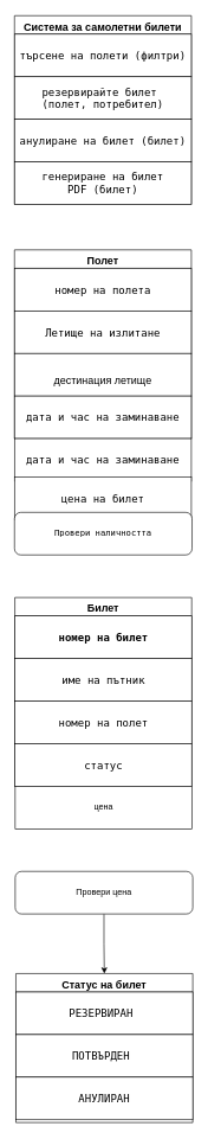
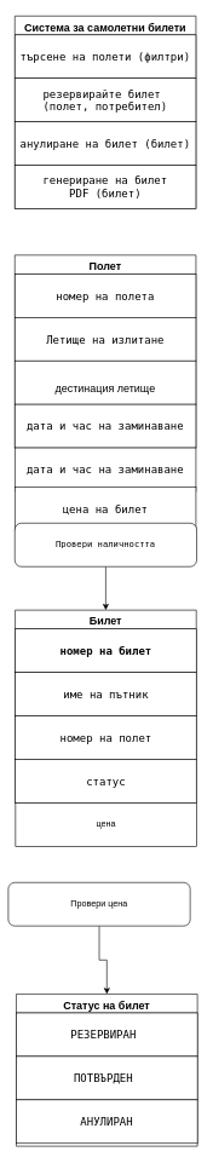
+ <mxCell id="16" style="edgeStyle=orthogonalEdgeStyle;rounded=0;orthogonalLoop=1;jettySize=auto;html=1;entryX=0.5;entryY=0;entryDx=0;entryDy=0;" parent="1" source="17" target="18" edge="1"><mxGeometry relative="1" as="geometry" /></mxCell>
- <mxCell id="26" value="Провери цена" style="rounded=1;whiteSpace=wrap;html=1;" parent="1" vertex="1"><mxGeometry x="21" y="1226" width="251" height="60" as="geometry" /></mxCell>
+ <mxCell id="26" value="Провери цена" style="rounded=1;whiteSpace=wrap;html=1;" parent="1" vertex="1"><mxGeometry x="11" y="1216" width="251" height="60" as="geometry" /></mxCell>
